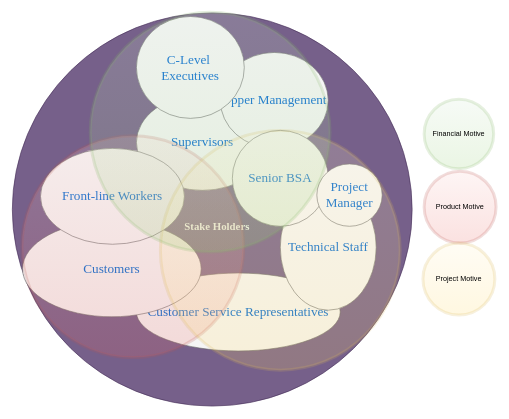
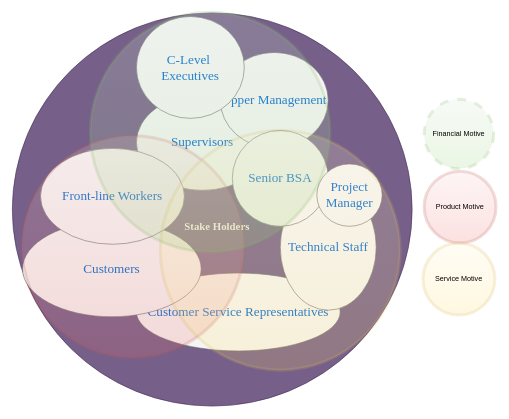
- <mxCell id="12" value="Financial Motive" style="ellipse;whiteSpace=wrap;html=1;aspect=fixed;fillColor=#d5e8d4;strokeColor=#82b366;strokeWidth=5;opacity=20;gradientColor=#97d077;" vertex="1" parent="1"><mxGeometry x="707" y="165" width="116" height="116" as="geometry" /></mxCell>
+ <mxCell id="12" value="Financial Motive" style="ellipse;whiteSpace=wrap;html=1;aspect=fixed;fillColor=#d5e8d4;strokeColor=#82b366;strokeWidth=5;opacity=20;gradientColor=#97d077;dashed=1;" vertex="1" parent="1"><mxGeometry x="707" y="165" width="116" height="116" as="geometry" /></mxCell>
- <mxCell id="14" value="Project Motive" style="ellipse;whiteSpace=wrap;html=1;aspect=fixed;fillColor=#fff2cc;strokeColor=#d6b656;strokeWidth=5;opacity=20;gradientColor=#ffd966;" vertex="1" parent="1"><mxGeometry x="705" y="405" width="120" height="120" as="geometry" /></mxCell>
+ <mxCell id="14" value="Service Motive" style="ellipse;whiteSpace=wrap;html=1;aspect=fixed;fillColor=#fff2cc;strokeColor=#d6b656;strokeWidth=5;opacity=20;gradientColor=#ffd966;" vertex="1" parent="1"><mxGeometry x="705" y="405" width="120" height="120" as="geometry" /></mxCell>
